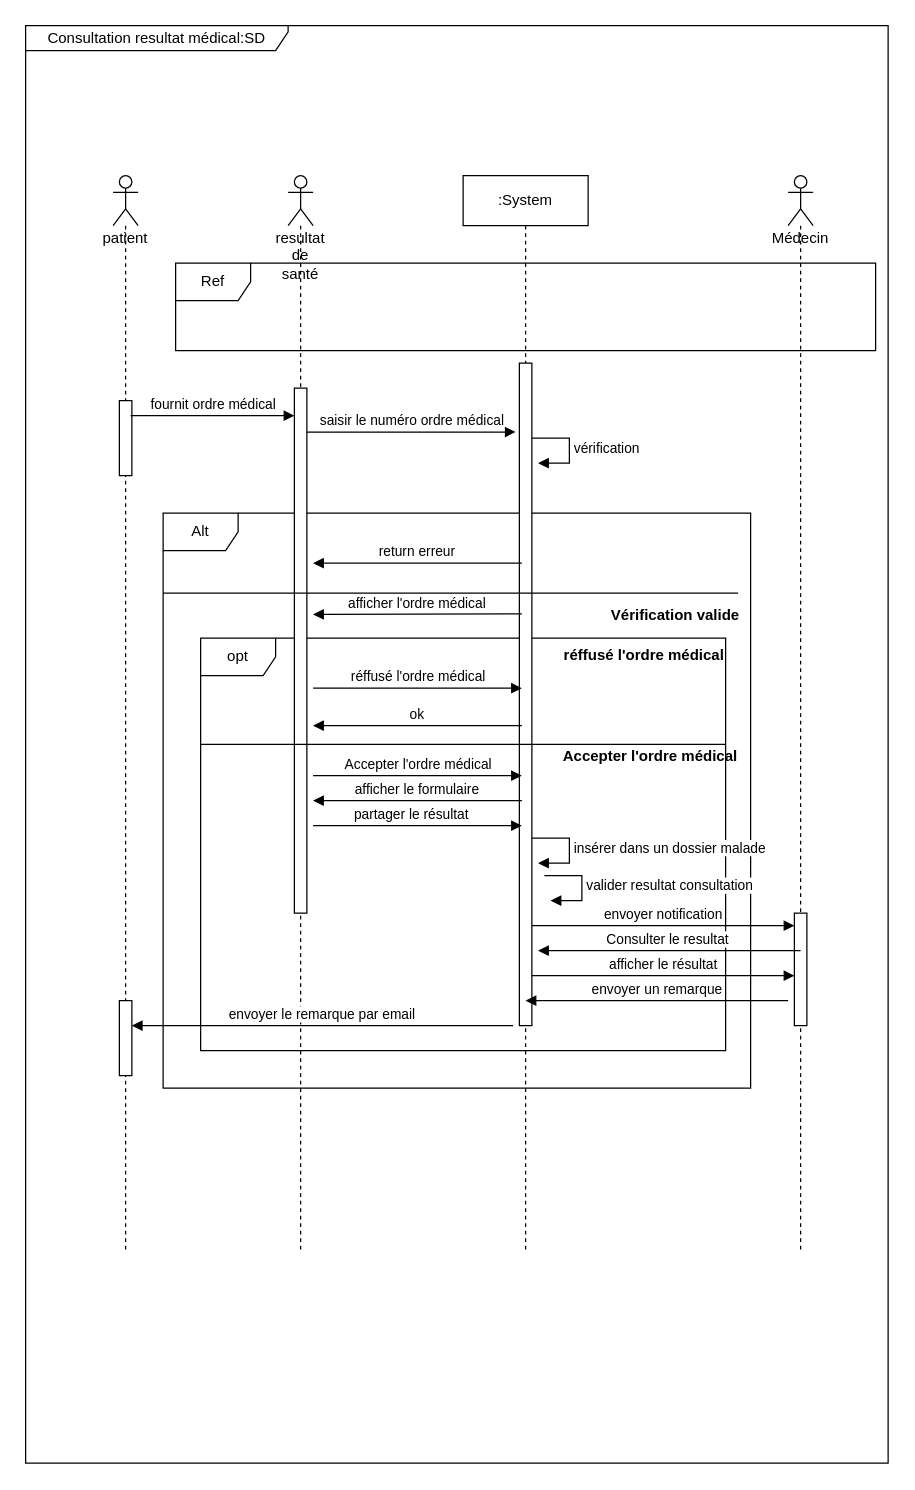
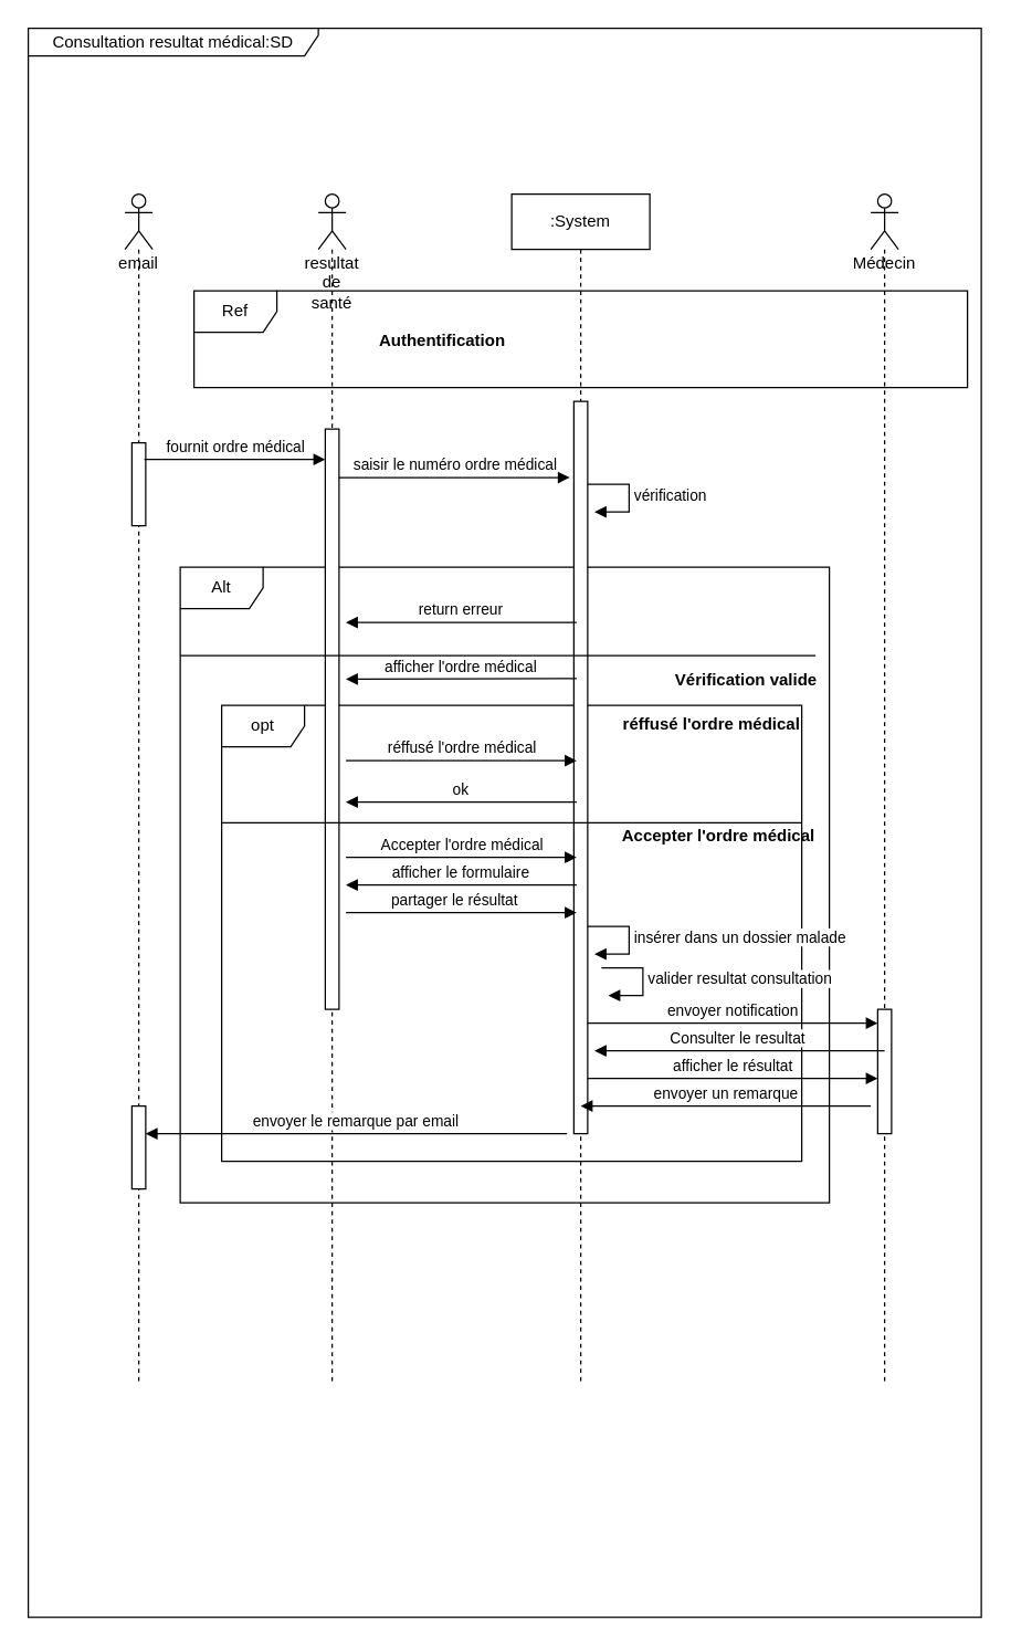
- <mxCell id="10" value="patient" style="shape=umlLifeline;participant=umlActor;perimeter=lifelinePerimeter;whiteSpace=wrap;html=1;container=1;collapsible=0;recursiveResize=0;verticalAlign=top;spacingTop=36;outlineConnect=0;" parent="1" vertex="1"><mxGeometry x="90" y="140" width="20" height="860" as="geometry" /></mxCell>
+ <mxCell id="10" value="email" style="shape=umlLifeline;participant=umlActor;perimeter=lifelinePerimeter;whiteSpace=wrap;html=1;container=1;collapsible=0;recursiveResize=0;verticalAlign=top;spacingTop=36;outlineConnect=0;" parent="1" vertex="1"><mxGeometry x="90" y="140" width="20" height="860" as="geometry" /></mxCell>
+ <mxCell id="33" value="Authentification" style="text;align=center;fontStyle=1;verticalAlign=middle;spacingLeft=3;spacingRight=3;strokeColor=none;rotatable=0;points=[[0,0.5],[1,0.5]];portConstraint=eastwest;" parent="1" vertex="1"><mxGeometry x="280" y="232" width="80" height="26" as="geometry" /></mxCell>
